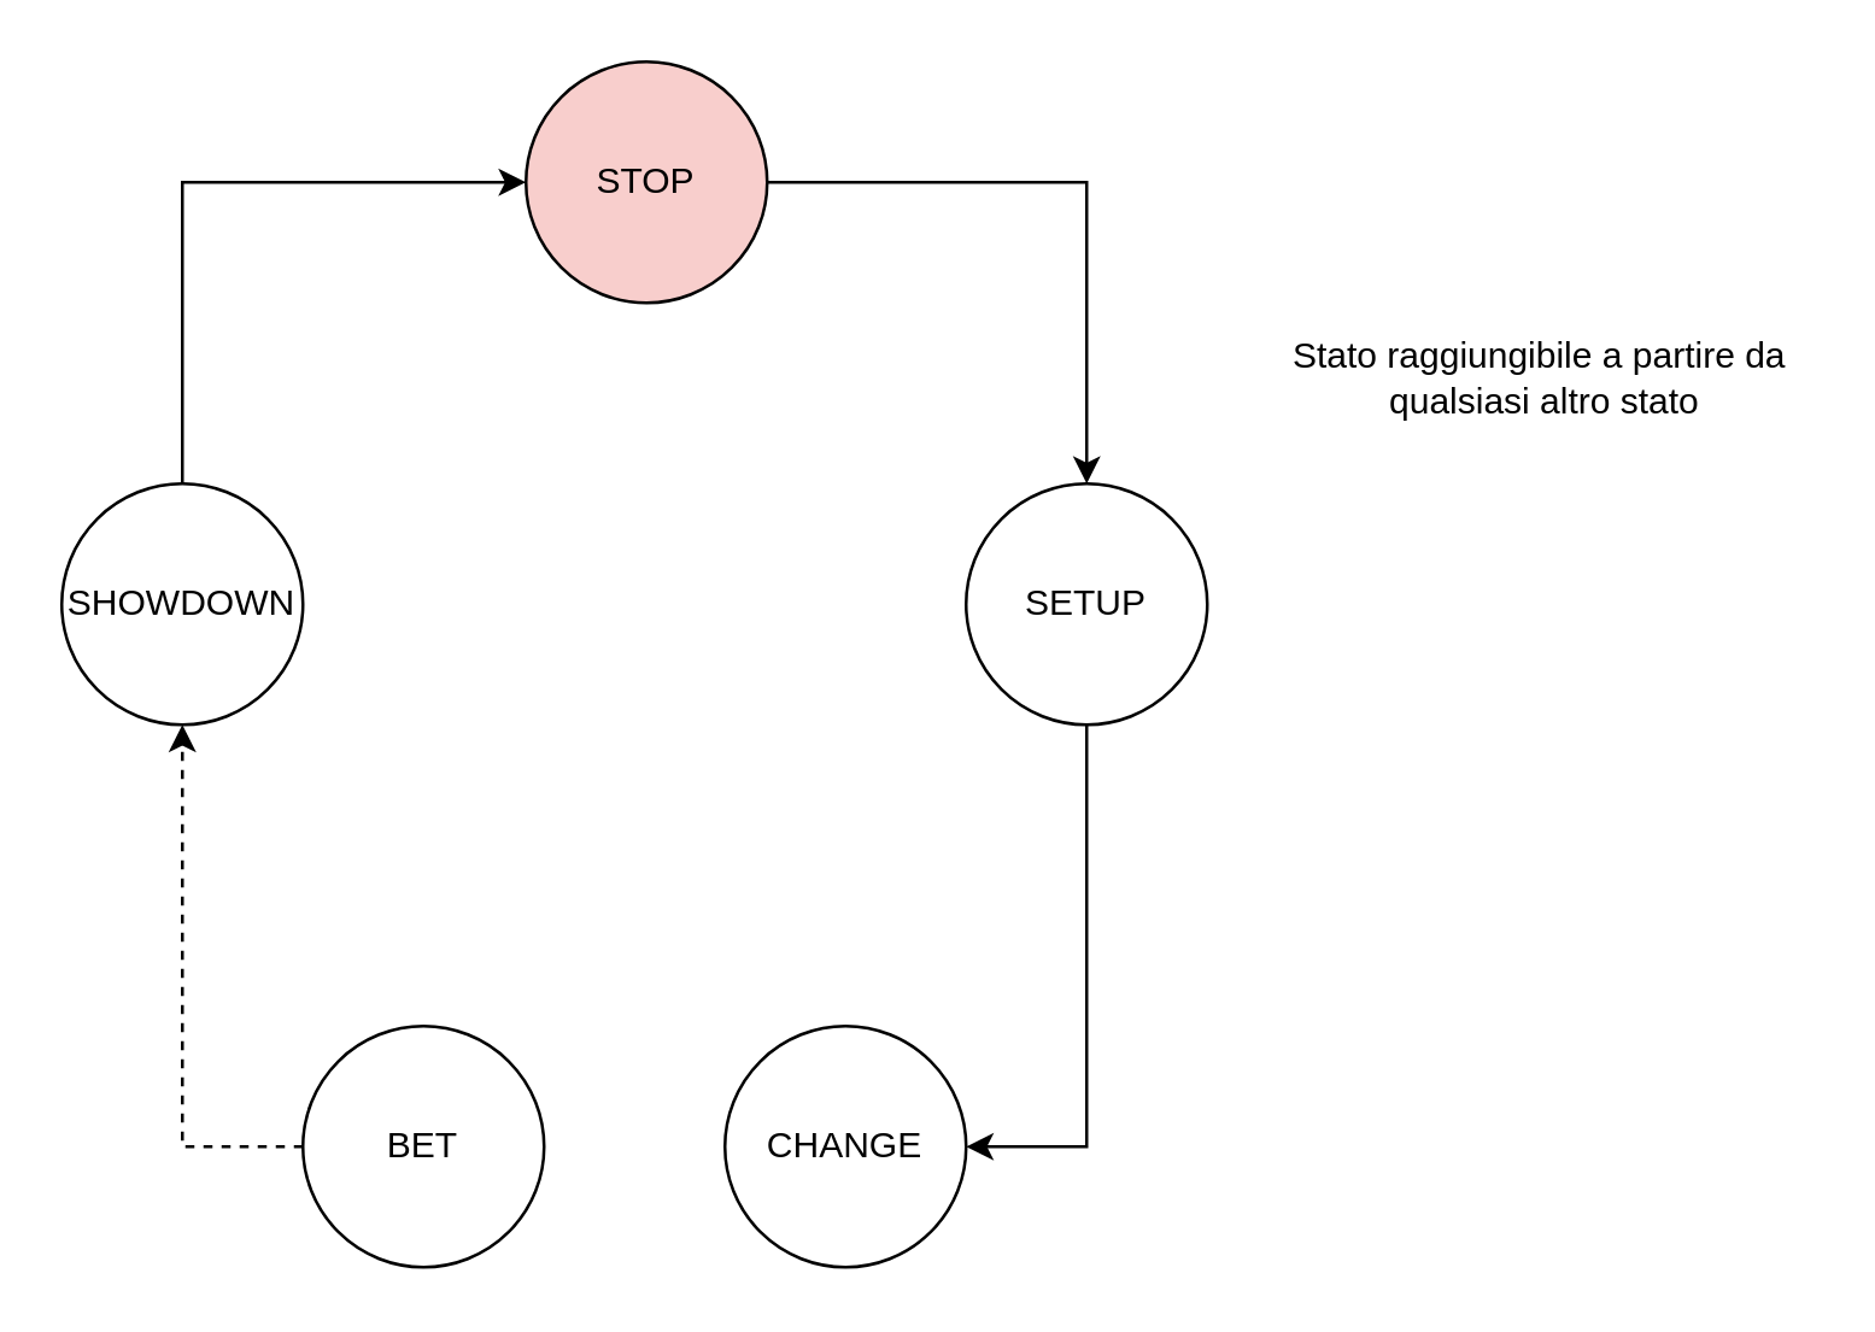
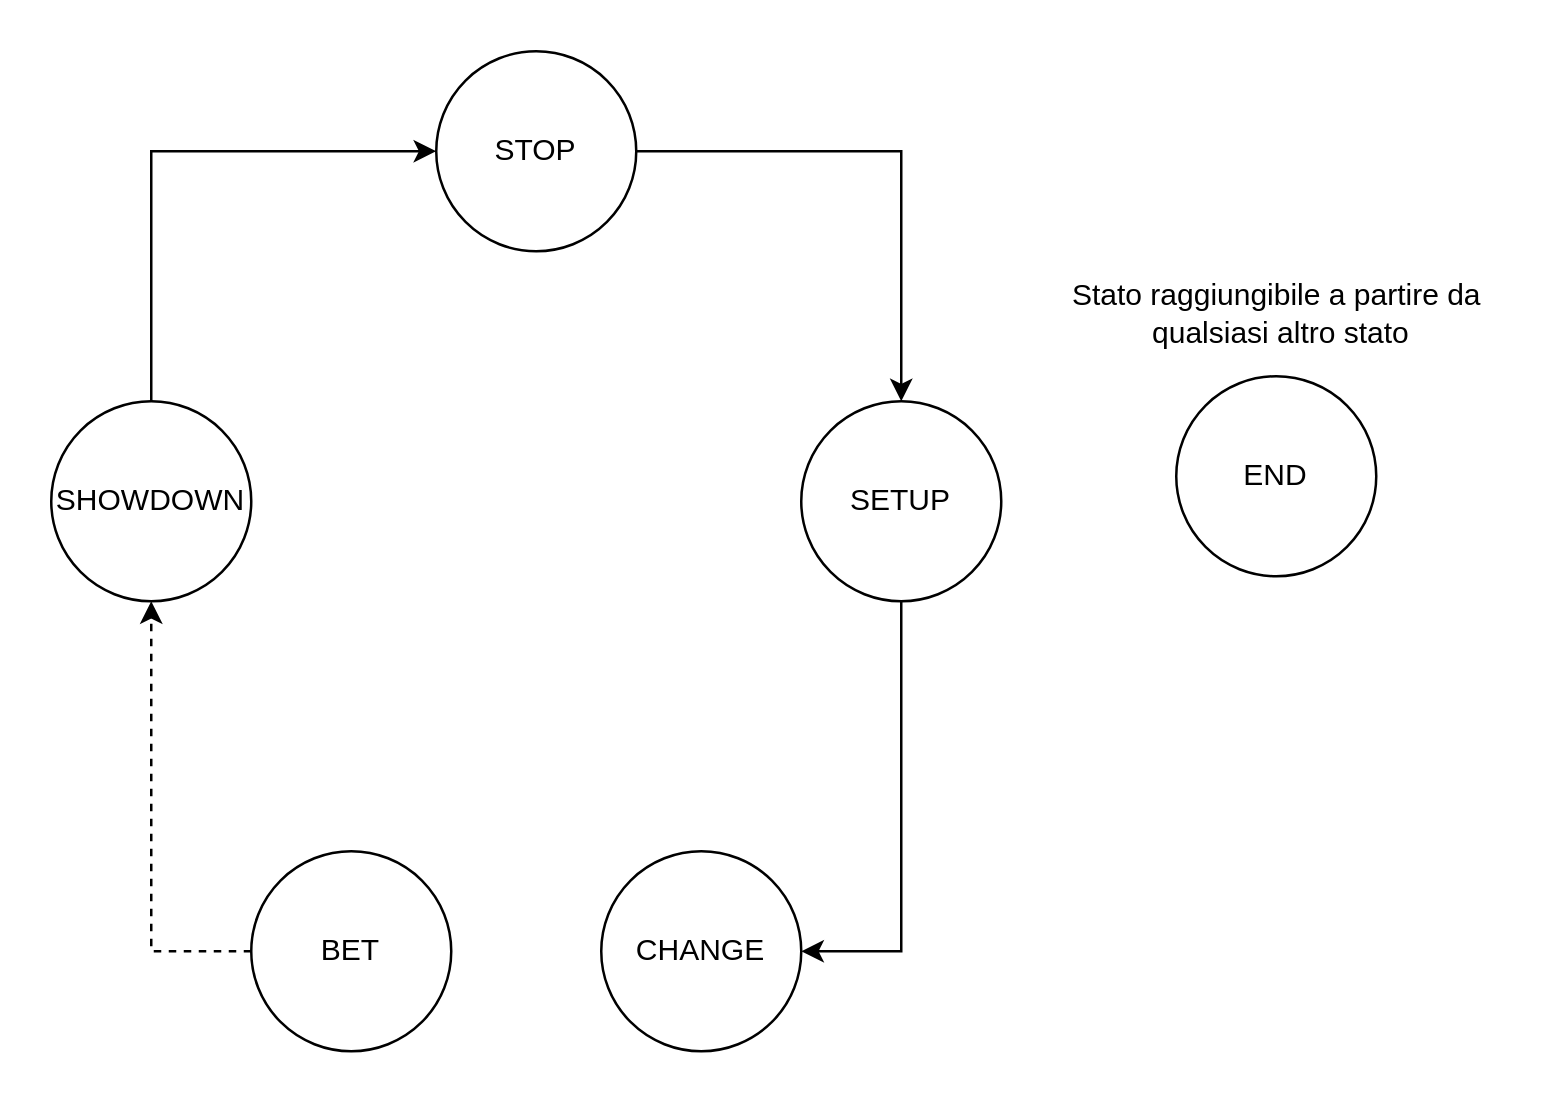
- <mxCell id="3" value="STOP" style="ellipse;whiteSpace=wrap;html=1;aspect=fixed;fillColor=#f8cecc;" vertex="1" parent="1"><mxGeometry x="174" y="20" width="80" height="80" as="geometry" /></mxCell>
+ <mxCell id="3" value="STOP" style="ellipse;whiteSpace=wrap;html=1;aspect=fixed;" vertex="1" parent="1"><mxGeometry x="174" y="20" width="80" height="80" as="geometry" /></mxCell>
+ <mxCell id="11" value="END" style="ellipse;whiteSpace=wrap;html=1;aspect=fixed;" vertex="1" parent="1"><mxGeometry x="470" y="150" width="80" height="80" as="geometry" /></mxCell>
